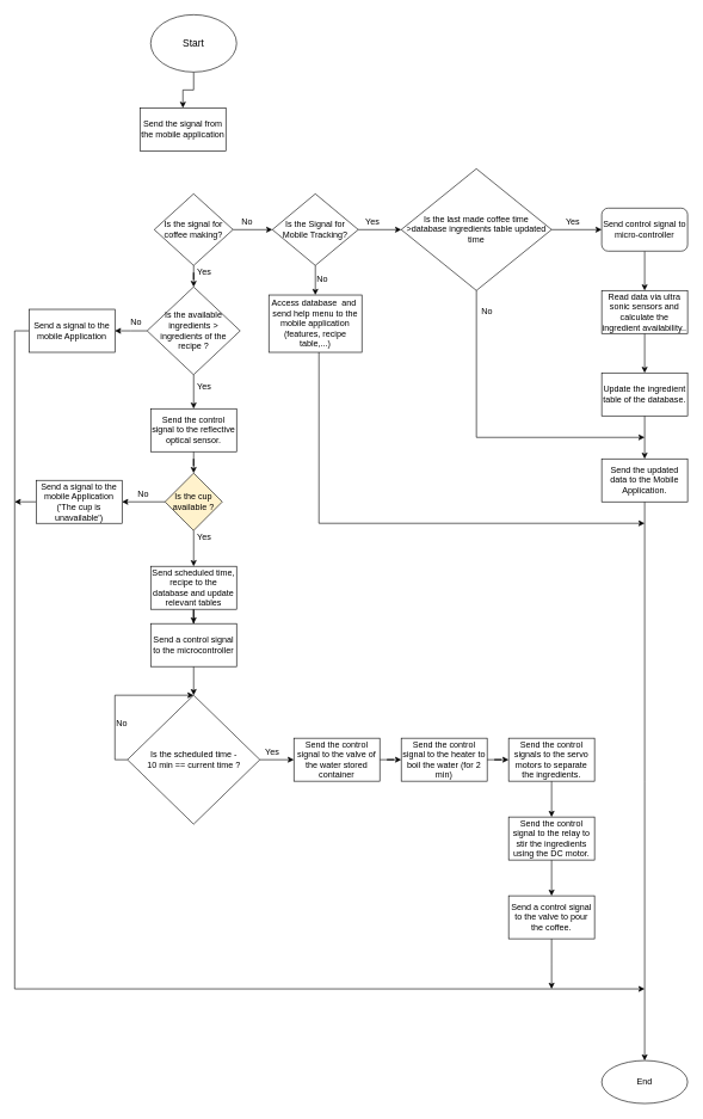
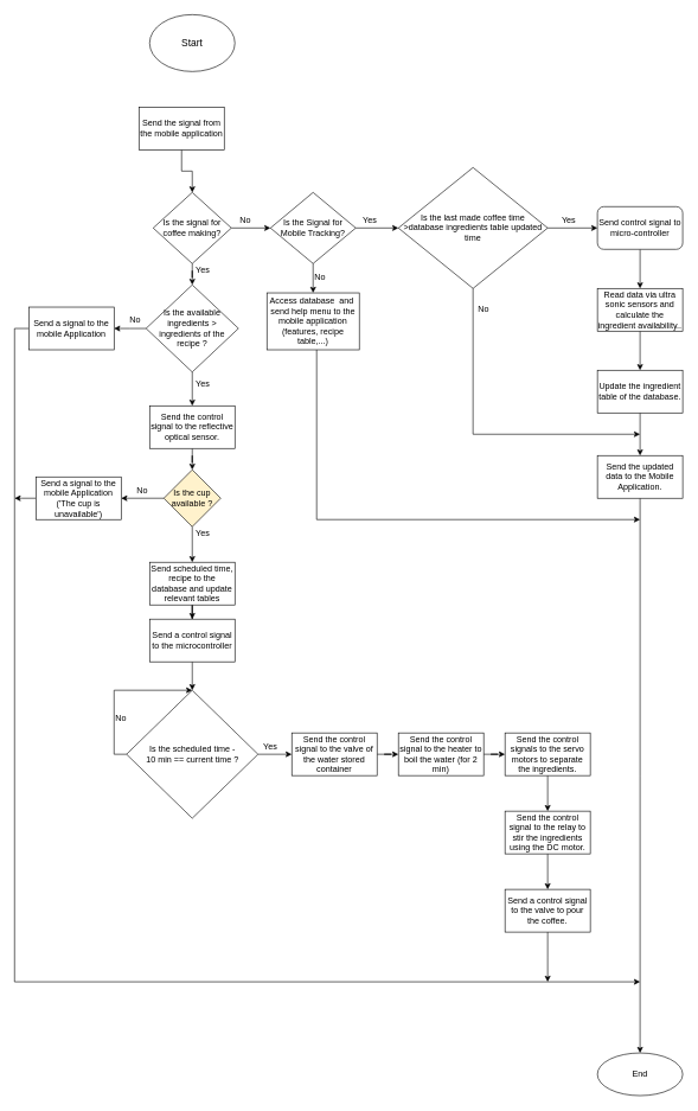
- <mxCell id="2" value="" style="edgeStyle=orthogonalEdgeStyle;rounded=0;orthogonalLoop=1;jettySize=auto;html=1;" edge="1" parent="1" source="3" target="5"><mxGeometry relative="1" as="geometry" /></mxCell>
+ <mxCell id="4" value="" style="edgeStyle=orthogonalEdgeStyle;rounded=0;orthogonalLoop=1;jettySize=auto;html=1;" edge="1" parent="1" source="5" target="8"><mxGeometry relative="1" as="geometry" /></mxCell>
